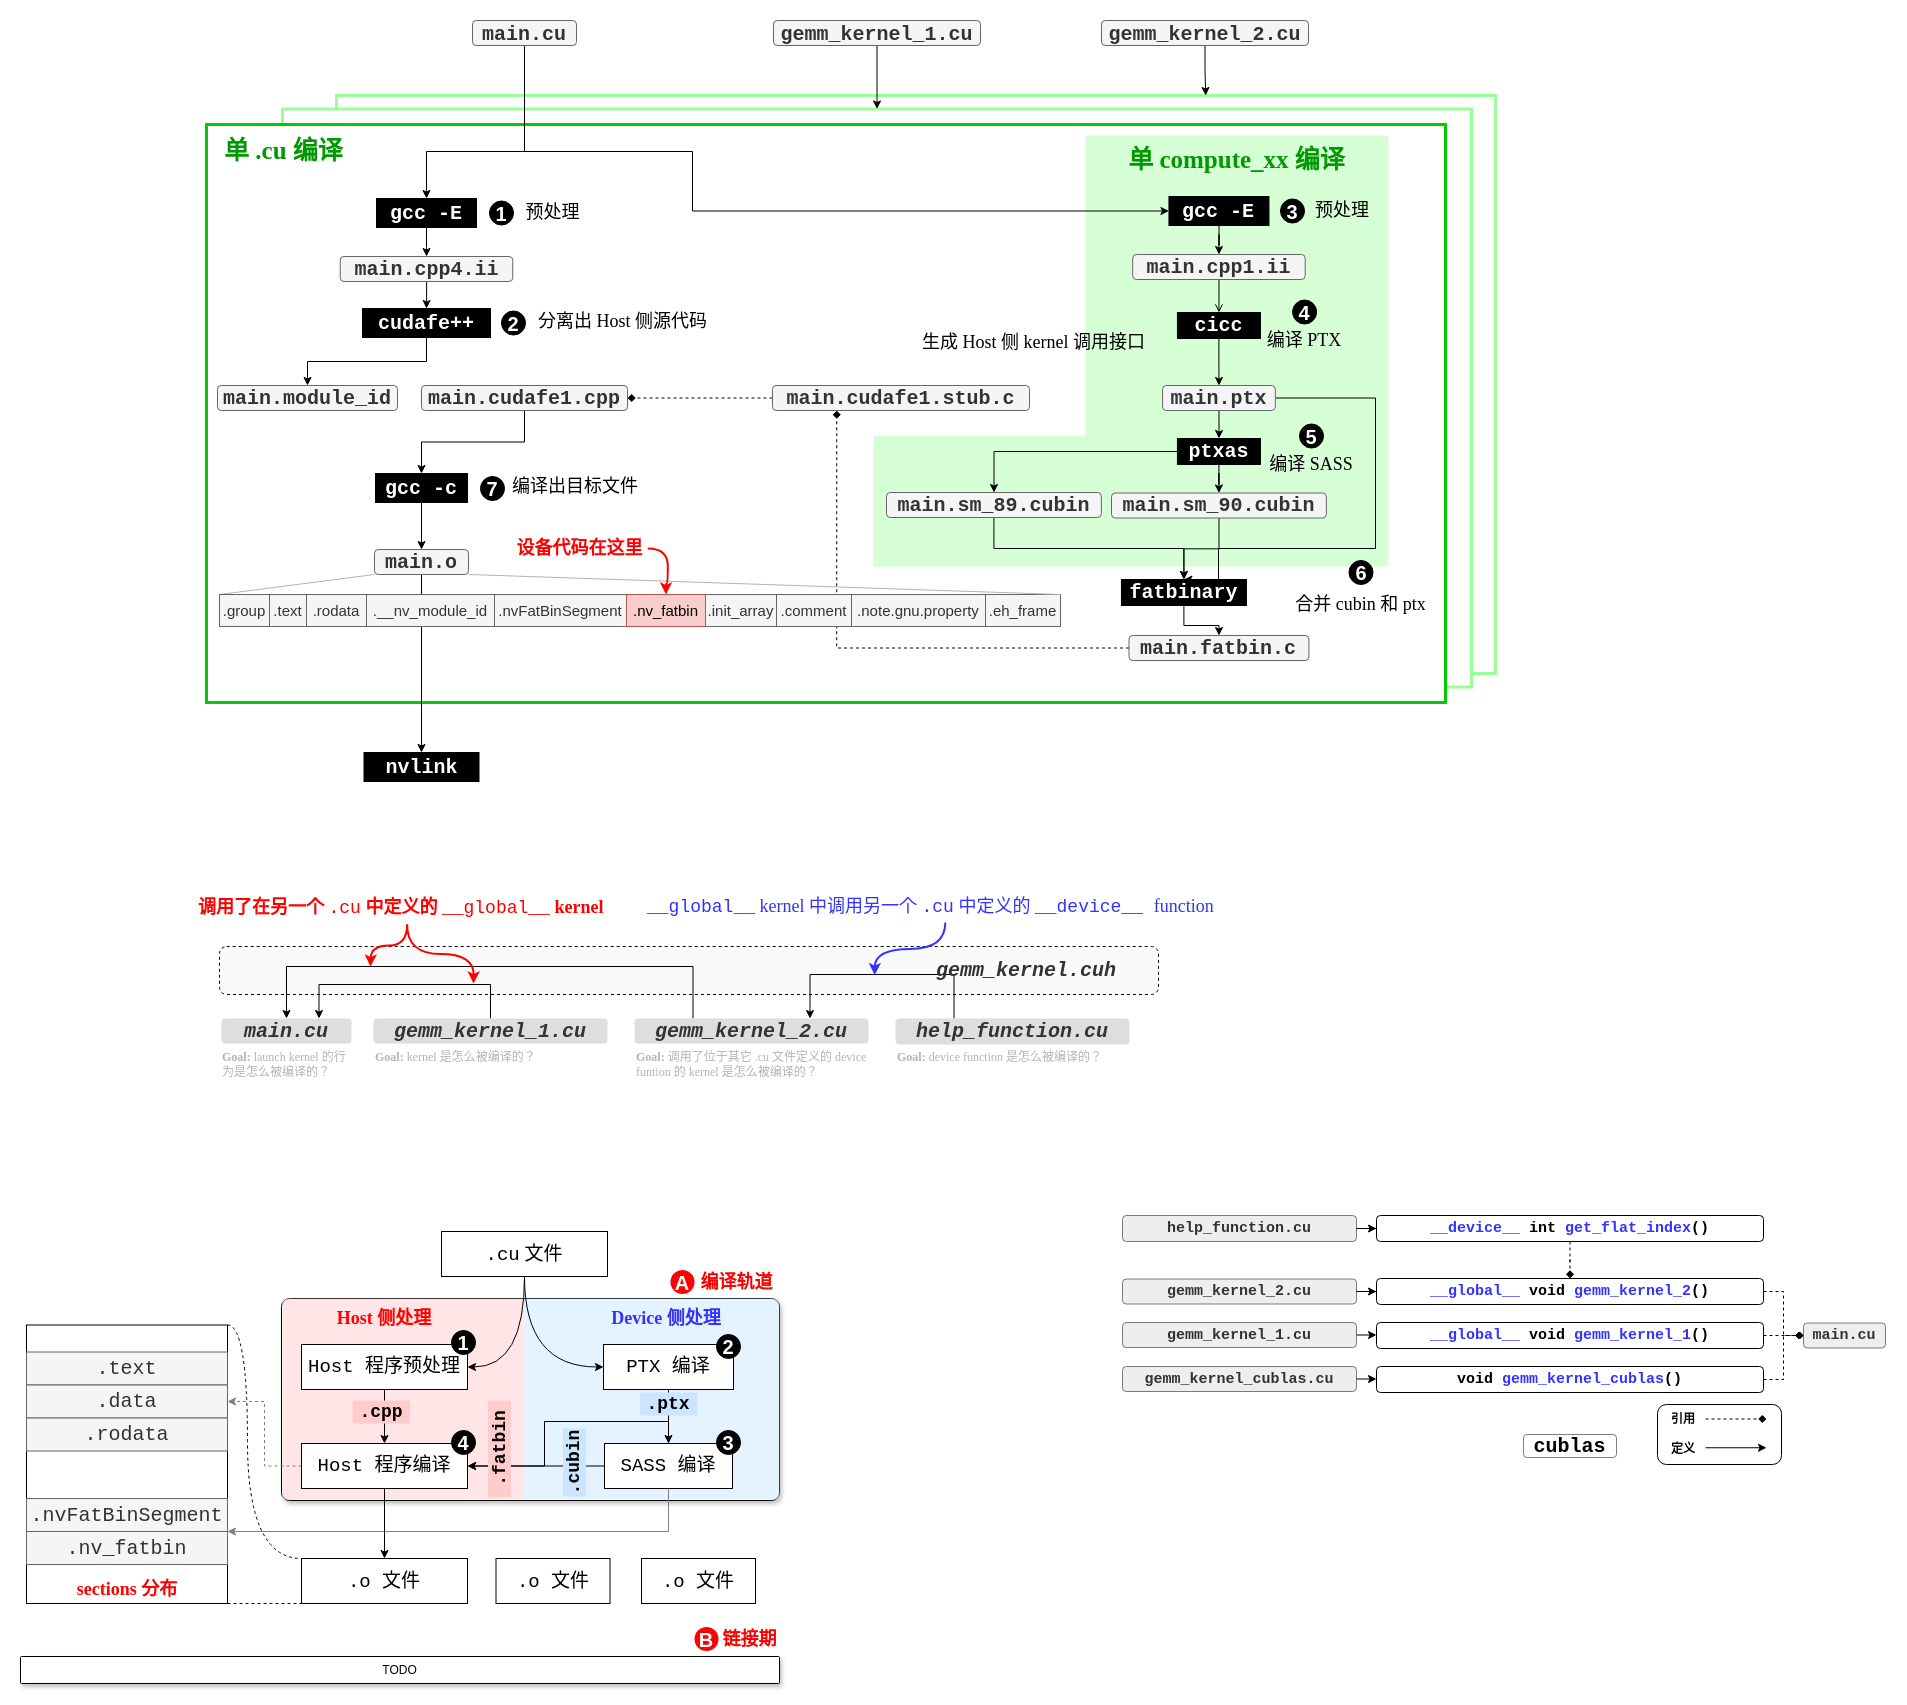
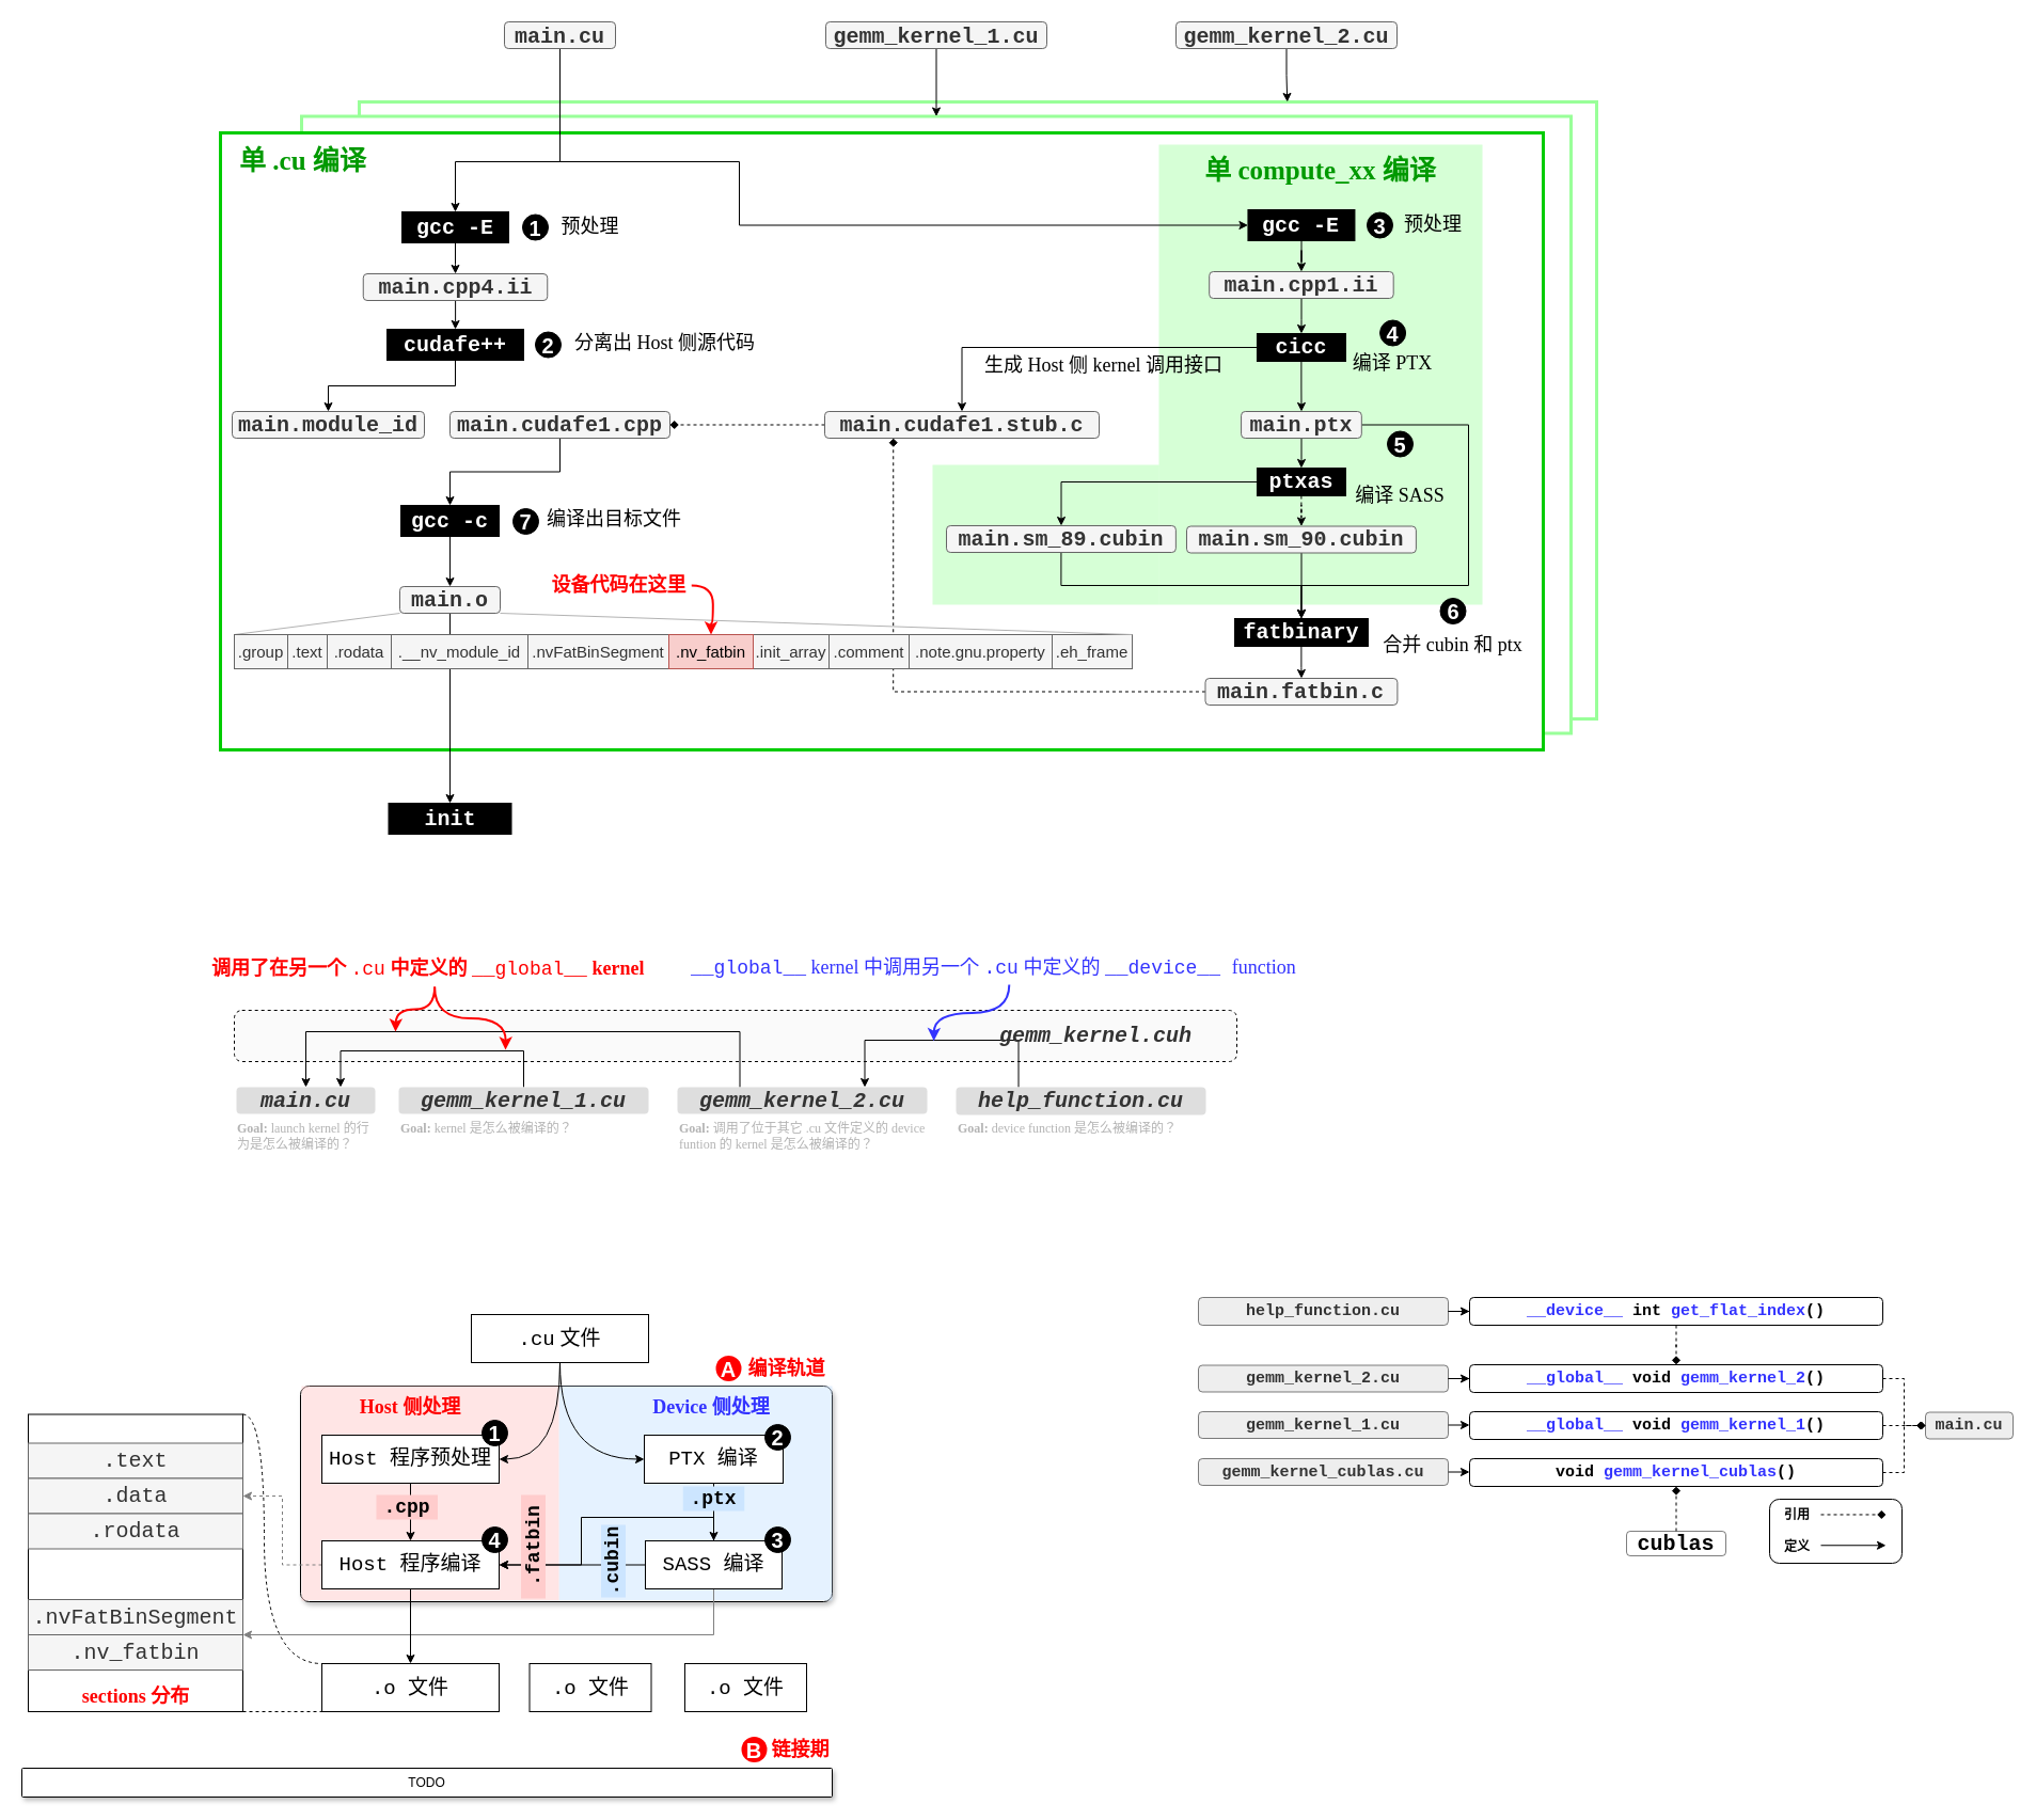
- <mxCell id="17" style="edgeStyle=orthogonalEdgeStyle;rounded=0;orthogonalLoop=1;jettySize=auto;html=1;entryX=0.5;entryY=0;entryDx=0;entryDy=0;endArrow=open;" parent="1" source="18" target="21" edge="1"><mxGeometry relative="1" as="geometry" /></mxCell>
+ <mxCell id="17" style="edgeStyle=orthogonalEdgeStyle;rounded=0;orthogonalLoop=1;jettySize=auto;html=1;entryX=0.5;entryY=0;entryDx=0;entryDy=0;" parent="1" source="18" target="21" edge="1"><mxGeometry relative="1" as="geometry" /></mxCell>
+ <mxCell id="20" style="edgeStyle=orthogonalEdgeStyle;rounded=0;orthogonalLoop=1;jettySize=auto;html=1;exitX=0;exitY=0.5;exitDx=0;exitDy=0;entryX=0.5;entryY=0;entryDx=0;entryDy=0;" parent="1" source="21" target="46" edge="1"><mxGeometry relative="1" as="geometry"><Array as="points"><mxPoint x="901" y="325" /></Array></mxGeometry></mxCell>
- <mxCell id="63" value="5" style="ellipse;whiteSpace=wrap;html=1;aspect=fixed;fillColor=#000000;fontColor=#FFFFFF;fontSize=20;fontStyle=1" parent="1" vertex="1"><mxGeometry x="1299" y="423.5" width="24" height="24" as="geometry" /></mxCell>
+ <mxCell id="63" value="5" style="ellipse;whiteSpace=wrap;html=1;aspect=fixed;fillColor=#000000;fontColor=#FFFFFF;fontSize=20;fontStyle=1" parent="1" vertex="1"><mxGeometry x="1299" y="403.5" width="24" height="24" as="geometry" /></mxCell>
- <mxCell id="26" style="edgeStyle=orthogonalEdgeStyle;rounded=0;orthogonalLoop=1;jettySize=auto;html=1;entryX=0.5;entryY=0;entryDx=0;entryDy=0;" edge="1" parent="1" source="27" target="84"><mxGeometry relative="1" as="geometry" /></mxCell>
+ <mxCell id="26" style="edgeStyle=orthogonalEdgeStyle;rounded=0;orthogonalLoop=1;jettySize=auto;html=1;entryX=0.5;entryY=0;entryDx=0;entryDy=0;dashed=1;" edge="1" parent="1" source="27" target="84"><mxGeometry relative="1" as="geometry" /></mxCell>
- <mxCell id="31" value="&lt;span style=&quot;font-size: 20px;&quot;&gt;&lt;b&gt;fatbinary&lt;/b&gt;&lt;/span&gt;" style="rounded=0;whiteSpace=wrap;html=1;fontFamily=Courier New;fontColor=#FFFFFF;fillColor=#000000;" parent="1" vertex="1"><mxGeometry x="1120.94" y="579" width="125" height="26" as="geometry" /></mxCell>
+ <mxCell id="31" value="&lt;span style=&quot;font-size: 20px;&quot;&gt;&lt;b&gt;fatbinary&lt;/b&gt;&lt;/span&gt;" style="rounded=0;whiteSpace=wrap;html=1;fontFamily=Courier New;fontColor=#FFFFFF;fillColor=#000000;" parent="1" vertex="1"><mxGeometry x="1155.94" y="579" width="125" height="26" as="geometry" /></mxCell>
- <mxCell id="65" value="&lt;font style=&quot;font-size: 20px;&quot;&gt;&lt;b&gt;nvlink&lt;/b&gt;&lt;/font&gt;" style="rounded=0;whiteSpace=wrap;html=1;fontFamily=Courier New;fontColor=#FFFFFF;fillColor=#000000;" parent="1" vertex="1"><mxGeometry x="363.5" y="752" width="115" height="29" as="geometry" /></mxCell>
+ <mxCell id="65" value="&lt;font style=&quot;font-size: 20px;&quot;&gt;&lt;b&gt;init&lt;/b&gt;&lt;/font&gt;" style="rounded=0;whiteSpace=wrap;html=1;fontFamily=Courier New;fontColor=#FFFFFF;fillColor=#000000;" parent="1" vertex="1"><mxGeometry x="363.5" y="752" width="115" height="29" as="geometry" /></mxCell>
+ <mxCell id="156" style="edgeStyle=orthogonalEdgeStyle;rounded=0;orthogonalLoop=1;jettySize=auto;html=1;entryX=0.5;entryY=1;entryDx=0;entryDy=0;endArrow=diamond;endFill=1;dashed=1;" edge="1" parent="1" source="157" target="161"><mxGeometry relative="1" as="geometry" /></mxCell>
